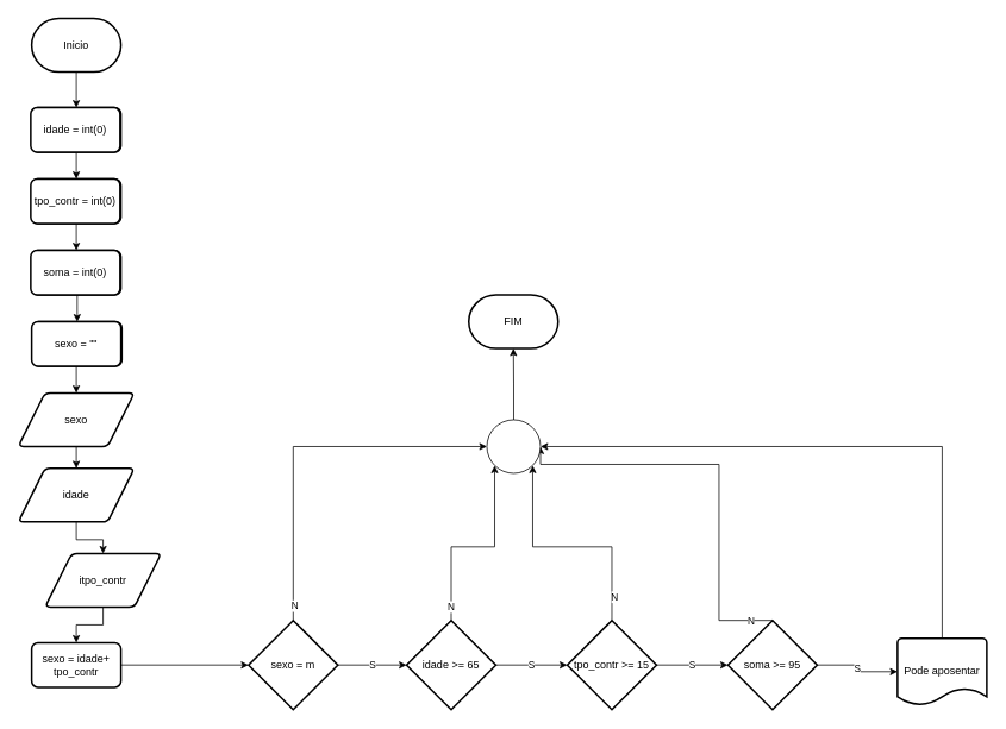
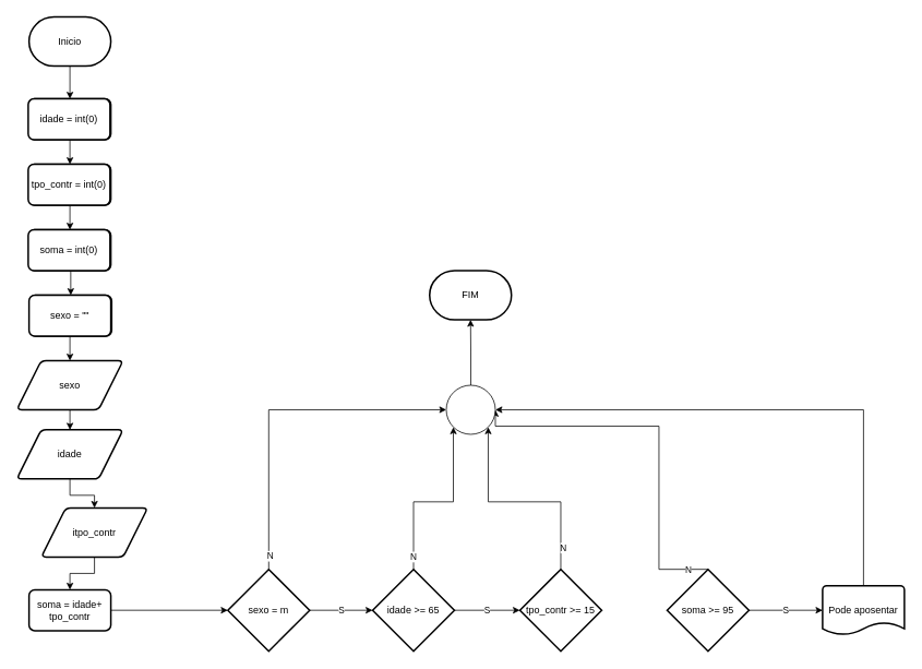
- <mxCell id="17" value="sexo = idade+ tpo_contr" style="rounded=1;whiteSpace=wrap;html=1;absoluteArcSize=1;arcSize=14;strokeWidth=2;" vertex="1" parent="1"><mxGeometry x="35" y="720" width="100" height="50" as="geometry" /></mxCell>
+ <mxCell id="17" value="soma = idade+ tpo_contr" style="rounded=1;whiteSpace=wrap;html=1;absoluteArcSize=1;arcSize=14;strokeWidth=2;" vertex="1" parent="1"><mxGeometry x="35" y="720" width="100" height="50" as="geometry" /></mxCell>
- <mxCell id="28" value="S" style="edgeStyle=orthogonalEdgeStyle;rounded=0;orthogonalLoop=1;jettySize=auto;html=1;exitX=1;exitY=0.5;exitDx=0;exitDy=0;exitPerimeter=0;entryX=0;entryY=0.5;entryDx=0;entryDy=0;entryPerimeter=0;" edge="1" parent="1" source="31" target="35"><mxGeometry relative="1" as="geometry" /></mxCell>
- <mxCell id="37" value="Pode aposentar" style="strokeWidth=2;html=1;shape=mxgraph.flowchart.document2;whiteSpace=wrap;size=0.25;" vertex="1" parent="1"><mxGeometry x="1005" y="714.999" width="100" height="75" as="geometry" /></mxCell>
+ <mxCell id="37" value="Pode aposentar" style="strokeWidth=2;html=1;shape=mxgraph.flowchart.document2;whiteSpace=wrap;size=0.25;" vertex="1" parent="1"><mxGeometry x="1005" y="714.999" width="100" height="60" as="geometry" /></mxCell>
